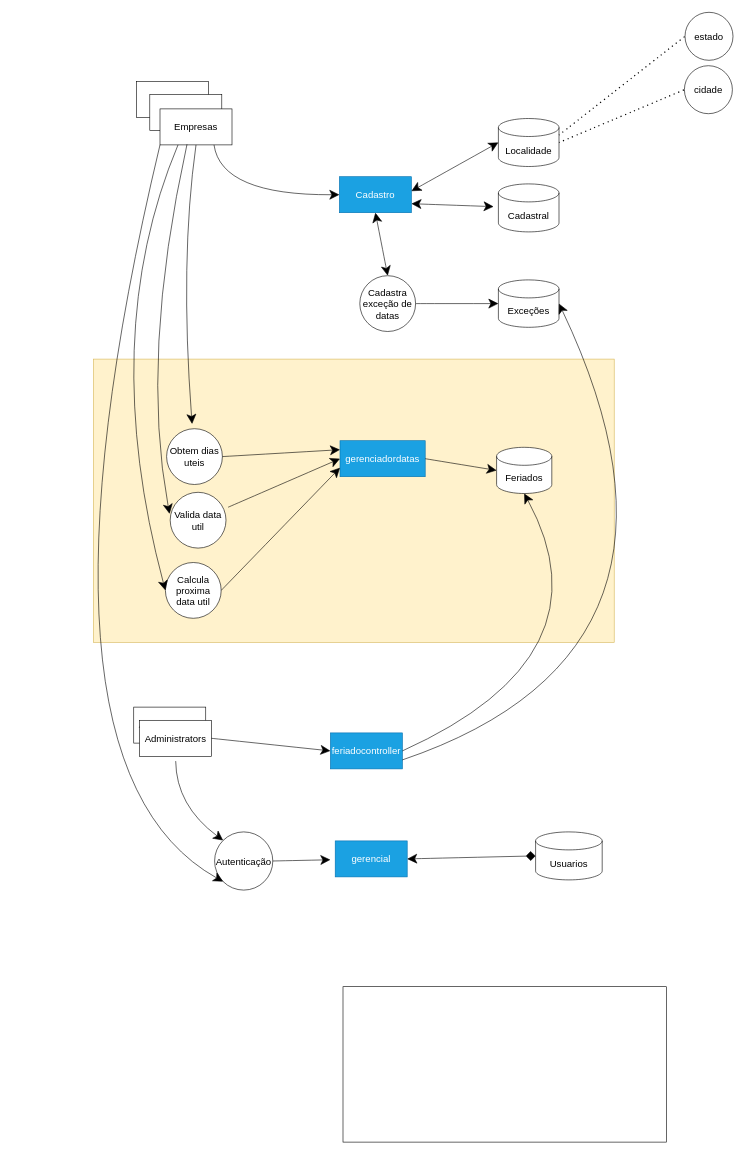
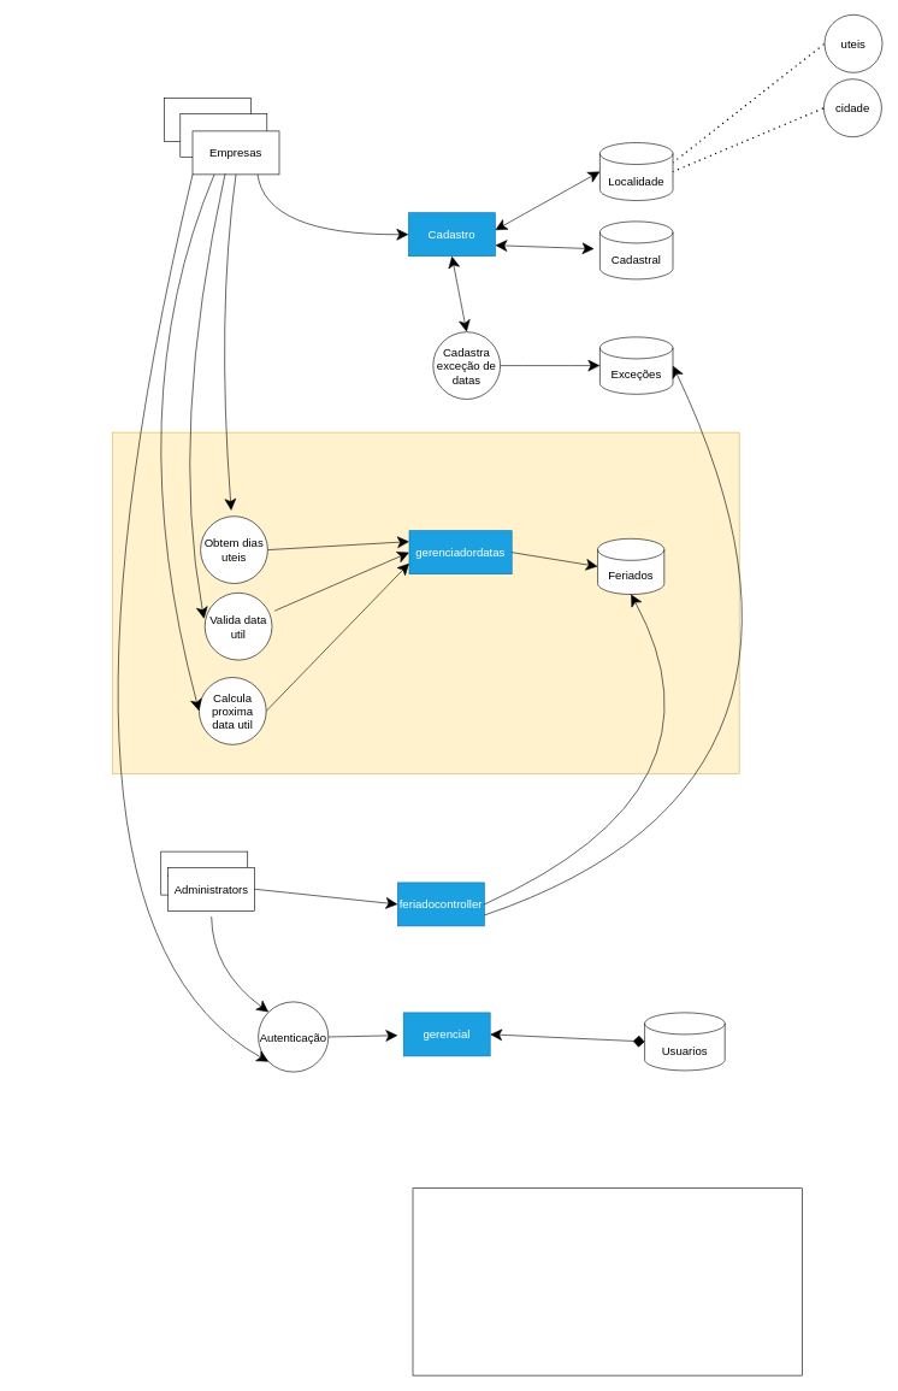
- <mxCell id="16" value="estado" style="ellipse;whiteSpace=wrap;html=1;aspect=fixed;fontSize=16;" parent="1" vertex="1"><mxGeometry x="1141" y="20" width="80" height="80" as="geometry" /></mxCell>
+ <mxCell id="16" value="uteis" style="ellipse;whiteSpace=wrap;html=1;aspect=fixed;fontSize=16;" parent="1" vertex="1"><mxGeometry x="1141" y="20" width="80" height="80" as="geometry" /></mxCell>
- <mxCell id="40" value="Usuarios" style="shape=cylinder3;whiteSpace=wrap;html=1;boundedLbl=1;backgroundOutline=1;size=15;fontSize=16;" parent="1" vertex="1"><mxGeometry x="892" y="1386" width="111" height="80" as="geometry" /></mxCell>
+ <mxCell id="40" value="Usuarios" style="shape=cylinder3;whiteSpace=wrap;html=1;boundedLbl=1;backgroundOutline=1;size=15;fontSize=16;" parent="1" vertex="1"><mxGeometry x="892" y="1401" width="111" height="80" as="geometry" /></mxCell>
